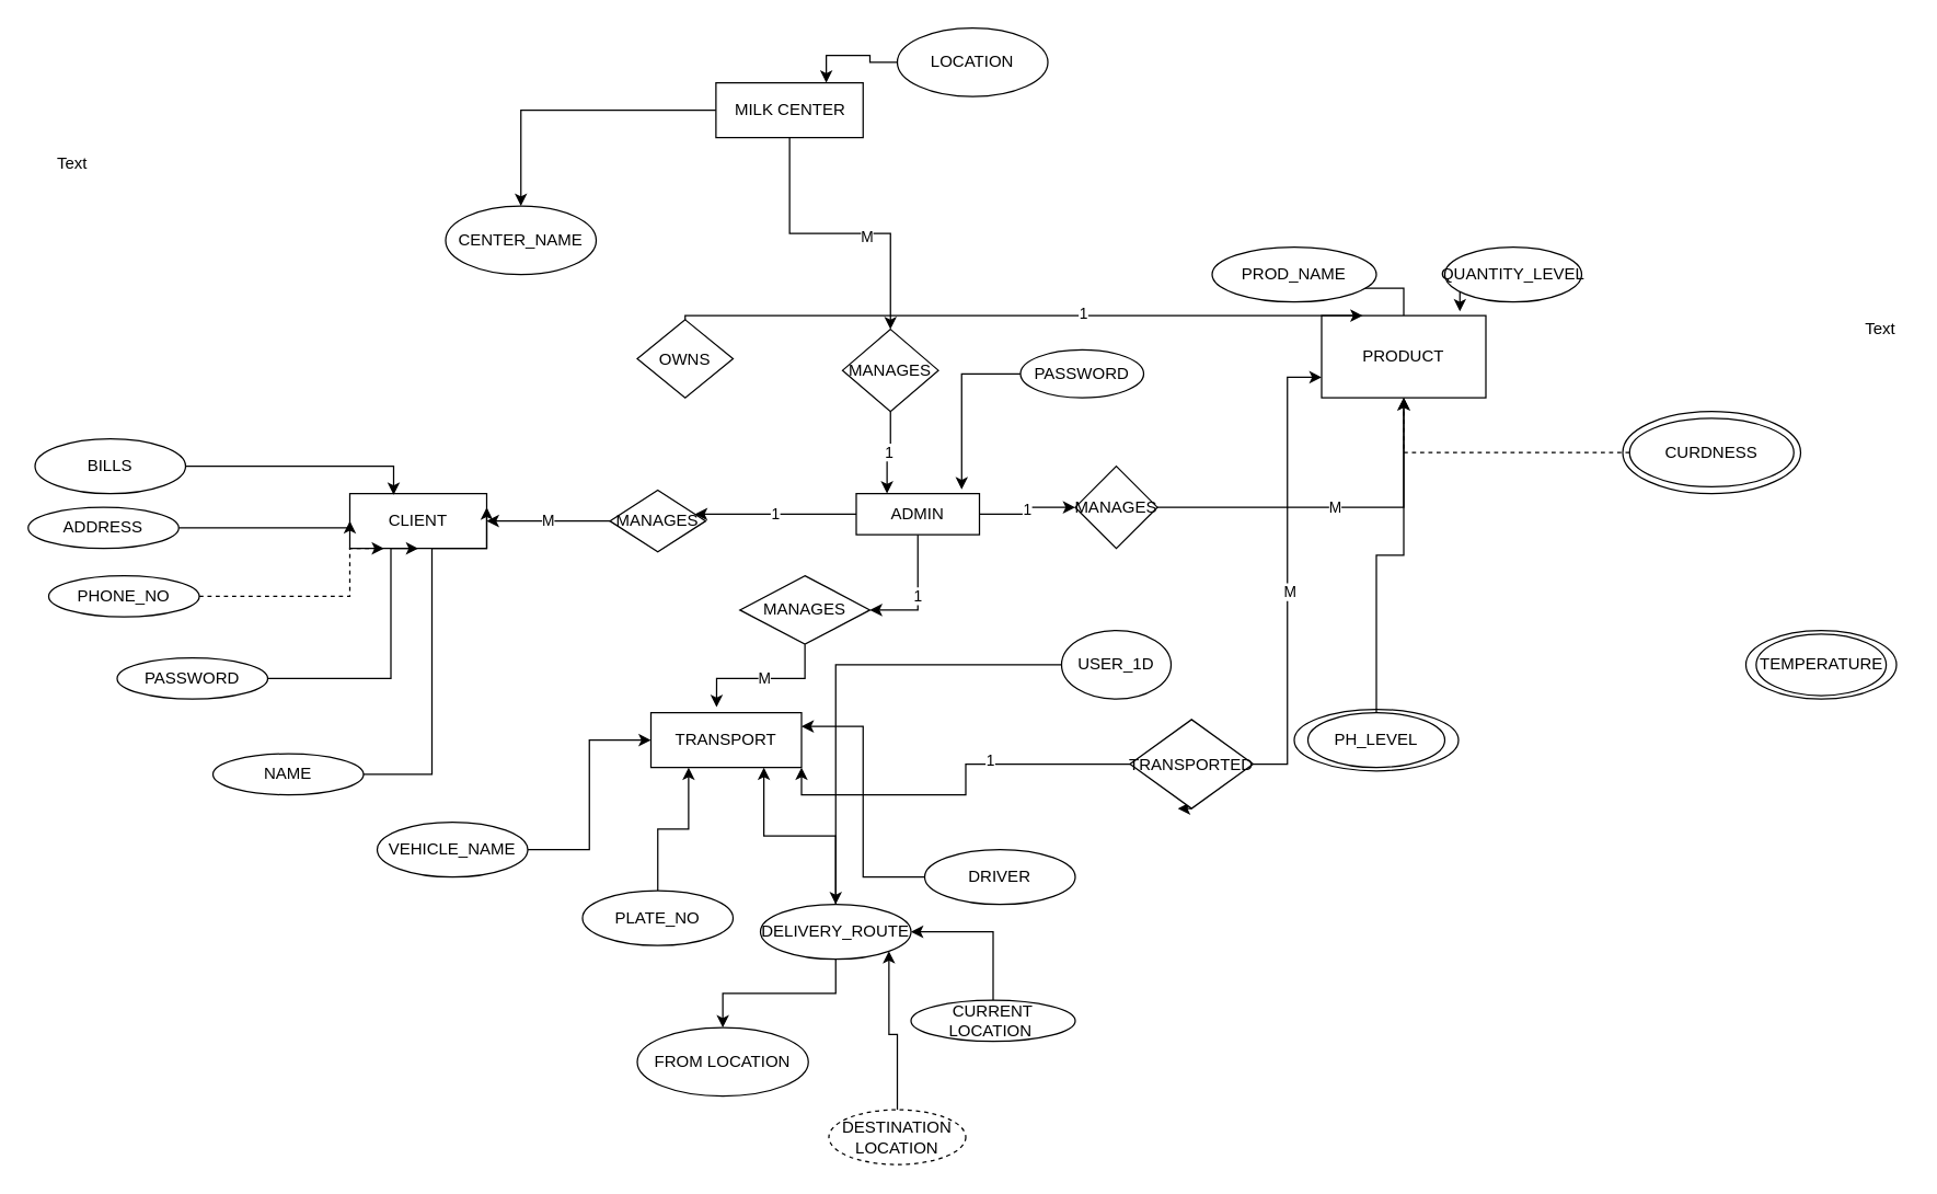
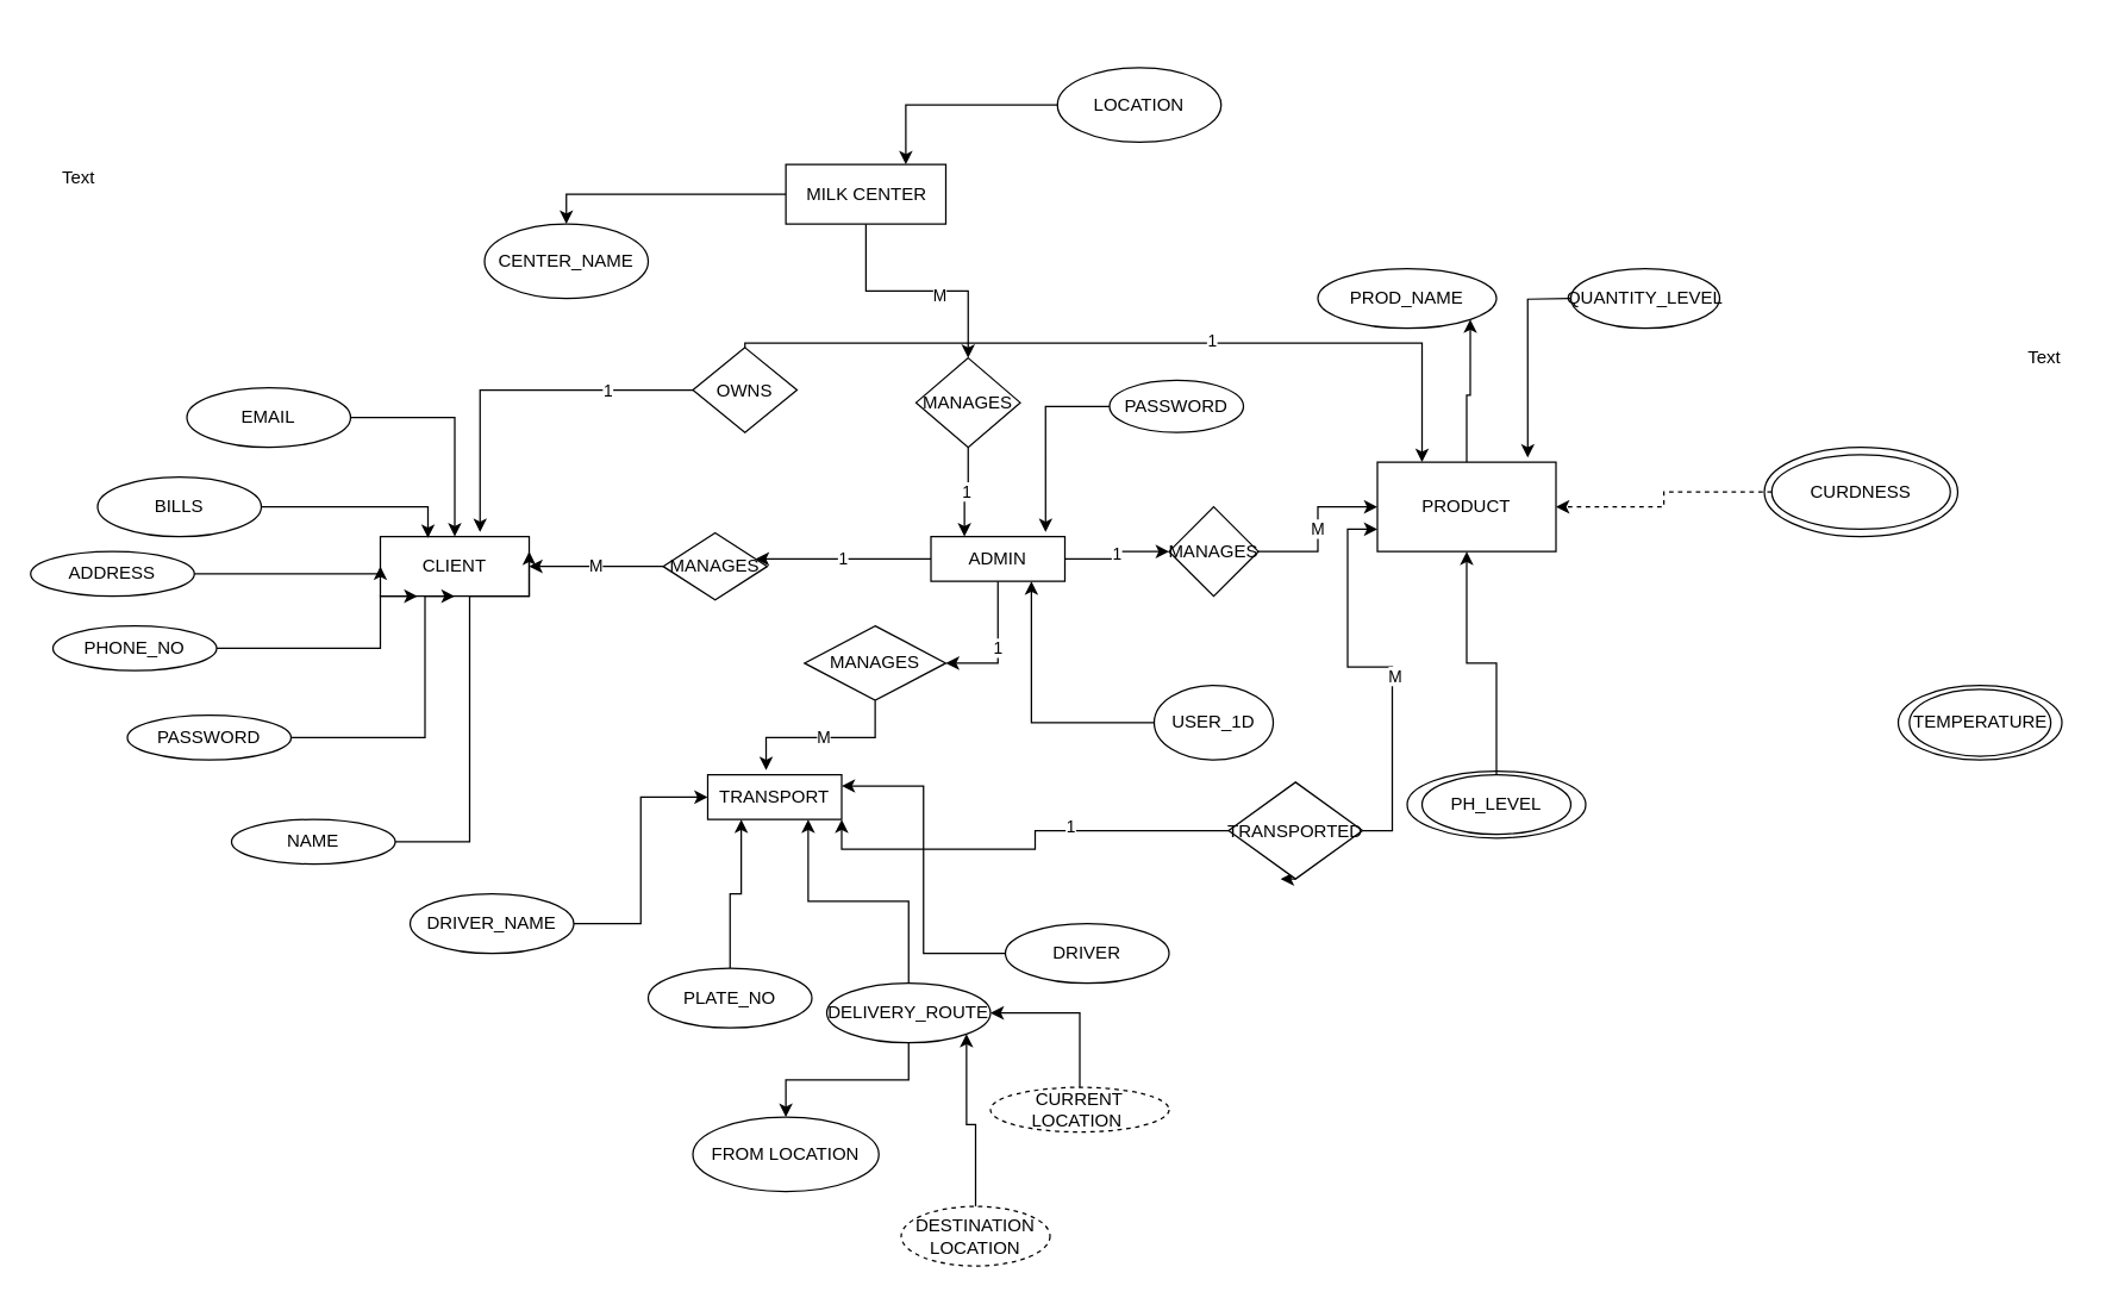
- <mxCell id="41" value="LOCATION" style="ellipse;whiteSpace=wrap;html=1;" parent="1" vertex="1"><mxGeometry x="655" y="20" width="110" height="50" as="geometry" /></mxCell>
+ <mxCell id="41" value="LOCATION" style="ellipse;whiteSpace=wrap;html=1;" parent="1" vertex="1"><mxGeometry x="710" y="45" width="110" height="50" as="geometry" /></mxCell>
- <mxCell id="13" value="MILK CENTER" style="rounded=0;whiteSpace=wrap;html=1;" parent="1" vertex="1"><mxGeometry x="522.5" y="60" width="107.5" height="40" as="geometry" /></mxCell>
+ <mxCell id="13" value="MILK CENTER" style="rounded=0;whiteSpace=wrap;html=1;" parent="1" vertex="1"><mxGeometry x="527.5" y="110" width="107.5" height="40" as="geometry" /></mxCell>
- <mxCell id="7" value="PRODUCT" style="rounded=0;whiteSpace=wrap;html=1;" parent="1" vertex="1"><mxGeometry x="965" y="230" width="120" height="60" as="geometry" /></mxCell>
+ <mxCell id="7" value="PRODUCT" style="rounded=0;whiteSpace=wrap;html=1;" parent="1" vertex="1"><mxGeometry x="925" y="310" width="120" height="60" as="geometry" /></mxCell>
+ <mxCell id="62" style="edgeStyle=orthogonalEdgeStyle;rounded=0;orthogonalLoop=1;jettySize=auto;html=1;entryX=0.67;entryY=-0.075;entryDx=0;entryDy=0;entryPerimeter=0;" edge="1" parent="1" source="66" target="8"><mxGeometry relative="1" as="geometry" /></mxCell>
+ <mxCell id="63" value="1" style="edgeLabel;html=1;align=center;verticalAlign=middle;resizable=0;points=[];" vertex="1" connectable="0" parent="62"><mxGeometry x="-0.514" relative="1" as="geometry"><mxPoint as="offset" /></mxGeometry></mxCell>
+ <mxCell id="15" value="EMAIL" style="ellipse;whiteSpace=wrap;html=1;" parent="1" vertex="1"><mxGeometry x="125" y="260" width="110" height="40" as="geometry" /></mxCell>
+ <mxCell id="14" style="edgeStyle=orthogonalEdgeStyle;rounded=0;orthogonalLoop=1;jettySize=auto;html=1;" parent="1" source="15" target="8" edge="1"><mxGeometry relative="1" as="geometry" /></mxCell>
- <mxCell id="17" value="BILLS" style="ellipse;whiteSpace=wrap;html=1;" parent="1" vertex="1"><mxGeometry x="25" y="320" width="110" height="40" as="geometry" /></mxCell>
+ <mxCell id="17" value="BILLS" style="ellipse;whiteSpace=wrap;html=1;" parent="1" vertex="1"><mxGeometry x="65" y="320" width="110" height="40" as="geometry" /></mxCell>
- <mxCell id="20" style="edgeStyle=orthogonalEdgeStyle;rounded=0;orthogonalLoop=1;jettySize=auto;html=1;entryX=0.25;entryY=1;entryDx=0;entryDy=0;dashed=1;" parent="1" source="21" target="8" edge="1"><mxGeometry relative="1" as="geometry"><Array as="points"><mxPoint x="255" y="435" /><mxPoint x="255" y="400" /></Array></mxGeometry></mxCell>
+ <mxCell id="20" style="edgeStyle=orthogonalEdgeStyle;rounded=0;orthogonalLoop=1;jettySize=auto;html=1;entryX=0.25;entryY=1;entryDx=0;entryDy=0;" parent="1" source="21" target="8" edge="1"><mxGeometry relative="1" as="geometry"><Array as="points"><mxPoint x="255" y="435" /><mxPoint x="255" y="400" /></Array></mxGeometry></mxCell>
- <mxCell id="49" style="edgeStyle=orthogonalEdgeStyle;rounded=0;orthogonalLoop=1;jettySize=auto;html=1;" parent="1" source="50" target="34" edge="1"><mxGeometry relative="1" as="geometry" /></mxCell>
+ <mxCell id="49" style="edgeStyle=orthogonalEdgeStyle;rounded=0;orthogonalLoop=1;jettySize=auto;html=1;entryX=0.75;entryY=1;entryDx=0;entryDy=0;" parent="1" source="50" target="5" edge="1"><mxGeometry relative="1" as="geometry" /></mxCell>
- <mxCell id="9" value="TRANSPORT" style="rounded=0;whiteSpace=wrap;html=1;" parent="1" vertex="1"><mxGeometry x="475" y="520" width="110" height="40" as="geometry" /></mxCell>
+ <mxCell id="9" value="TRANSPORT" style="rounded=0;whiteSpace=wrap;html=1;" parent="1" vertex="1"><mxGeometry x="475" y="520" width="90" height="30" as="geometry" /></mxCell>
- <mxCell id="29" value="VEHICLE_NAME" style="ellipse;whiteSpace=wrap;html=1;" parent="1" vertex="1"><mxGeometry x="275" y="600" width="110" height="40" as="geometry" /></mxCell>
+ <mxCell id="29" value="DRIVER_NAME" style="ellipse;whiteSpace=wrap;html=1;" parent="1" vertex="1"><mxGeometry x="275" y="600" width="110" height="40" as="geometry" /></mxCell>
- <mxCell id="31" value="PLATE_NO" style="ellipse;whiteSpace=wrap;html=1;" parent="1" vertex="1"><mxGeometry x="425" y="650" width="110" height="40" as="geometry" /></mxCell>
+ <mxCell id="31" value="PLATE_NO" style="ellipse;whiteSpace=wrap;html=1;" parent="1" vertex="1"><mxGeometry x="435" y="650" width="110" height="40" as="geometry" /></mxCell>
- <mxCell id="75" value="CURRENT LOCATION&amp;nbsp;" style="ellipse;whiteSpace=wrap;html=1;" vertex="1" parent="1"><mxGeometry x="665" y="730" width="120" height="30" as="geometry" /></mxCell>
+ <mxCell id="75" value="CURRENT LOCATION&amp;nbsp;" style="ellipse;whiteSpace=wrap;html=1;dashed=1;" vertex="1" parent="1"><mxGeometry x="665" y="730" width="120" height="30" as="geometry" /></mxCell>
